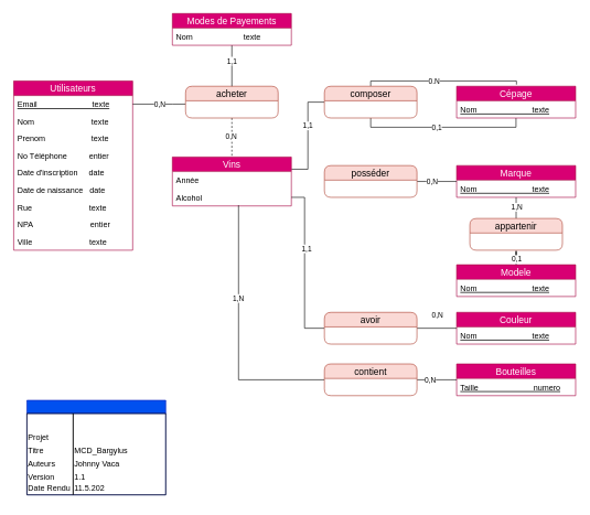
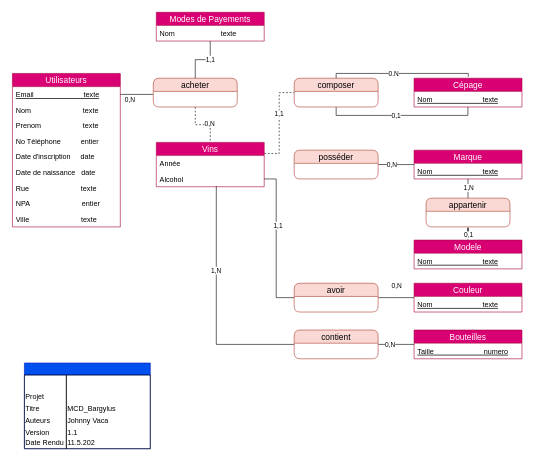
- <mxCell id="66" value="acheter" style="swimlane;fontStyle=0;childLayout=stackLayout;horizontal=1;startSize=22;fillColor=#fad9d5;horizontalStack=0;resizeParent=1;resizeParentMax=0;resizeLast=0;collapsible=1;marginBottom=0;swimlaneFillColor=#ffffff;align=center;fontSize=14;rounded=1;swimlaneLine=1;glass=0;shadow=0;comic=0;strokeColor=#ae4132;" parent="1" vertex="1"><mxGeometry x="280.01" y="130" width="140" height="48" as="geometry" /></mxCell>
+ <mxCell id="66" value="acheter" style="swimlane;fontStyle=0;childLayout=stackLayout;horizontal=1;startSize=22;fillColor=#fad9d5;horizontalStack=0;resizeParent=1;resizeParentMax=0;resizeLast=0;collapsible=1;marginBottom=0;swimlaneFillColor=#ffffff;align=center;fontSize=14;rounded=1;swimlaneLine=1;glass=0;shadow=0;comic=0;strokeColor=#ae4132;" parent="1" vertex="1"><mxGeometry x="255.01" y="130" width="140" height="48" as="geometry" /></mxCell>
- <mxCell id="21" style="edgeStyle=orthogonalEdgeStyle;rounded=0;orthogonalLoop=1;jettySize=auto;html=1;exitX=1;exitY=0.25;exitDx=0;exitDy=0;entryX=0;entryY=0.5;entryDx=0;entryDy=0;endArrow=none;endFill=0;" parent="1" source="23" target="62" edge="1"><mxGeometry relative="1" as="geometry" /></mxCell>
+ <mxCell id="21" style="edgeStyle=orthogonalEdgeStyle;rounded=0;orthogonalLoop=1;jettySize=auto;html=1;exitX=1;exitY=0.25;exitDx=0;exitDy=0;entryX=0;entryY=0.5;entryDx=0;entryDy=0;endArrow=none;endFill=0;dashed=1;" parent="1" source="23" target="62" edge="1"><mxGeometry relative="1" as="geometry" /></mxCell>
